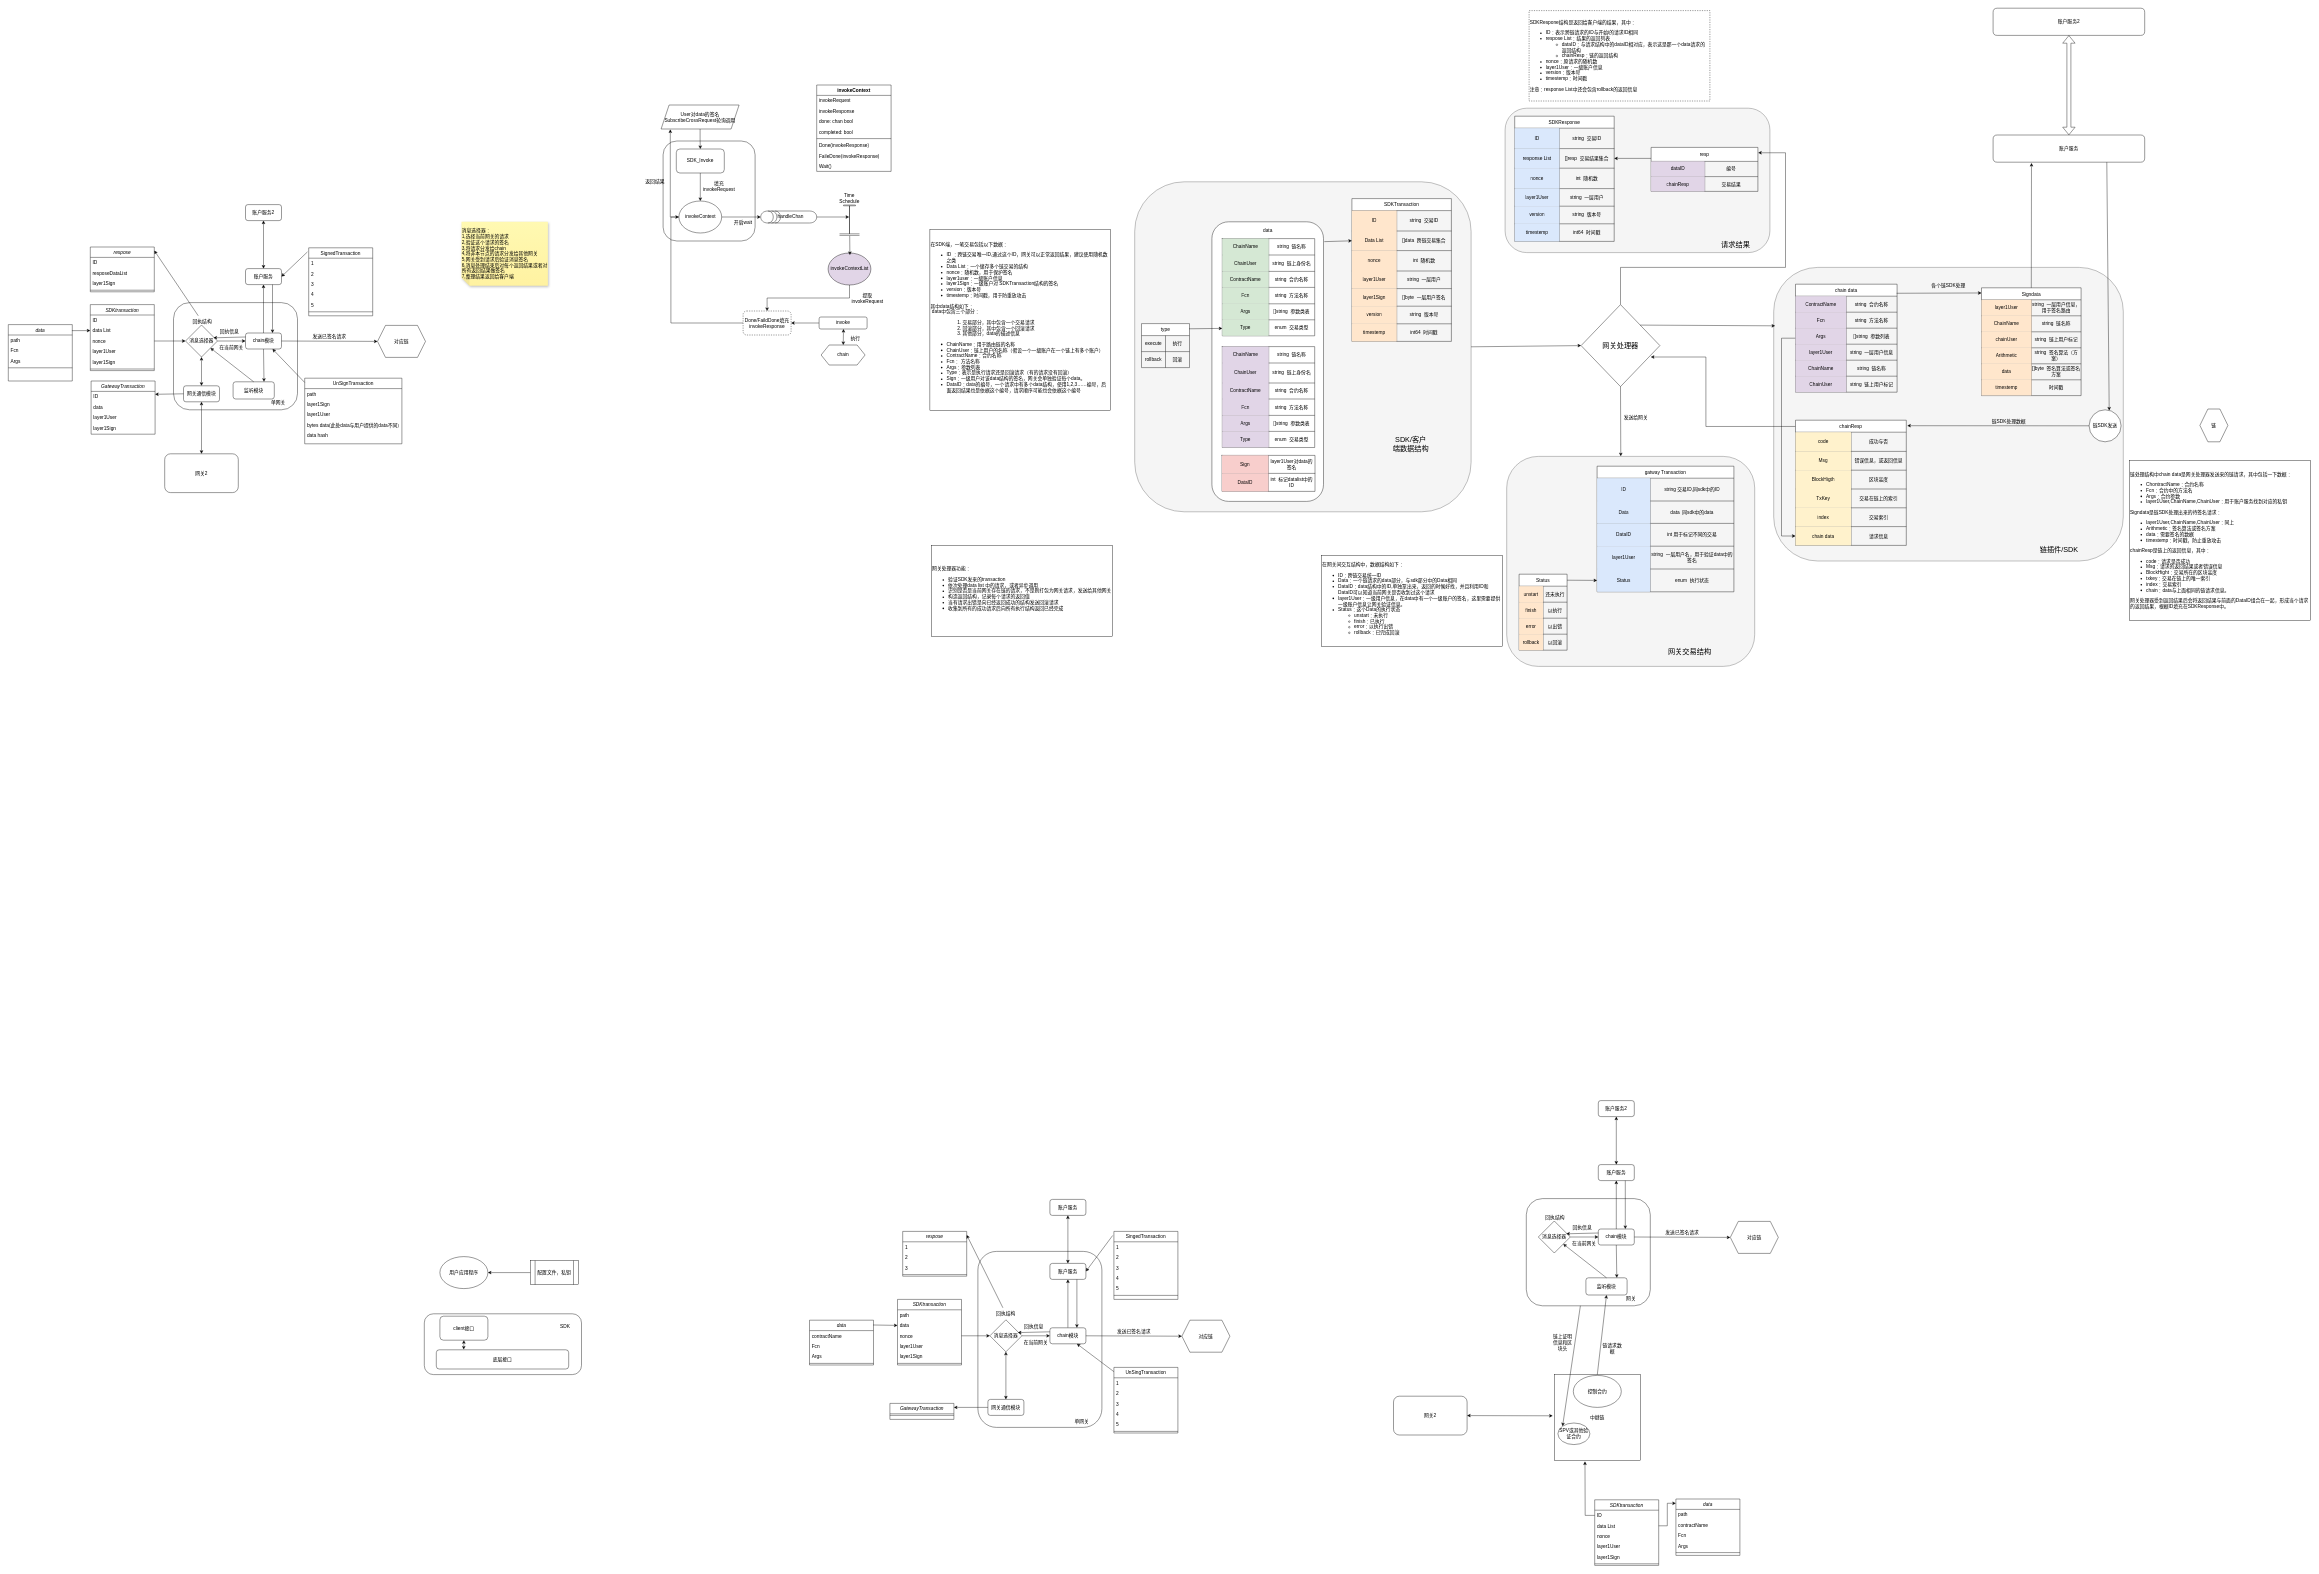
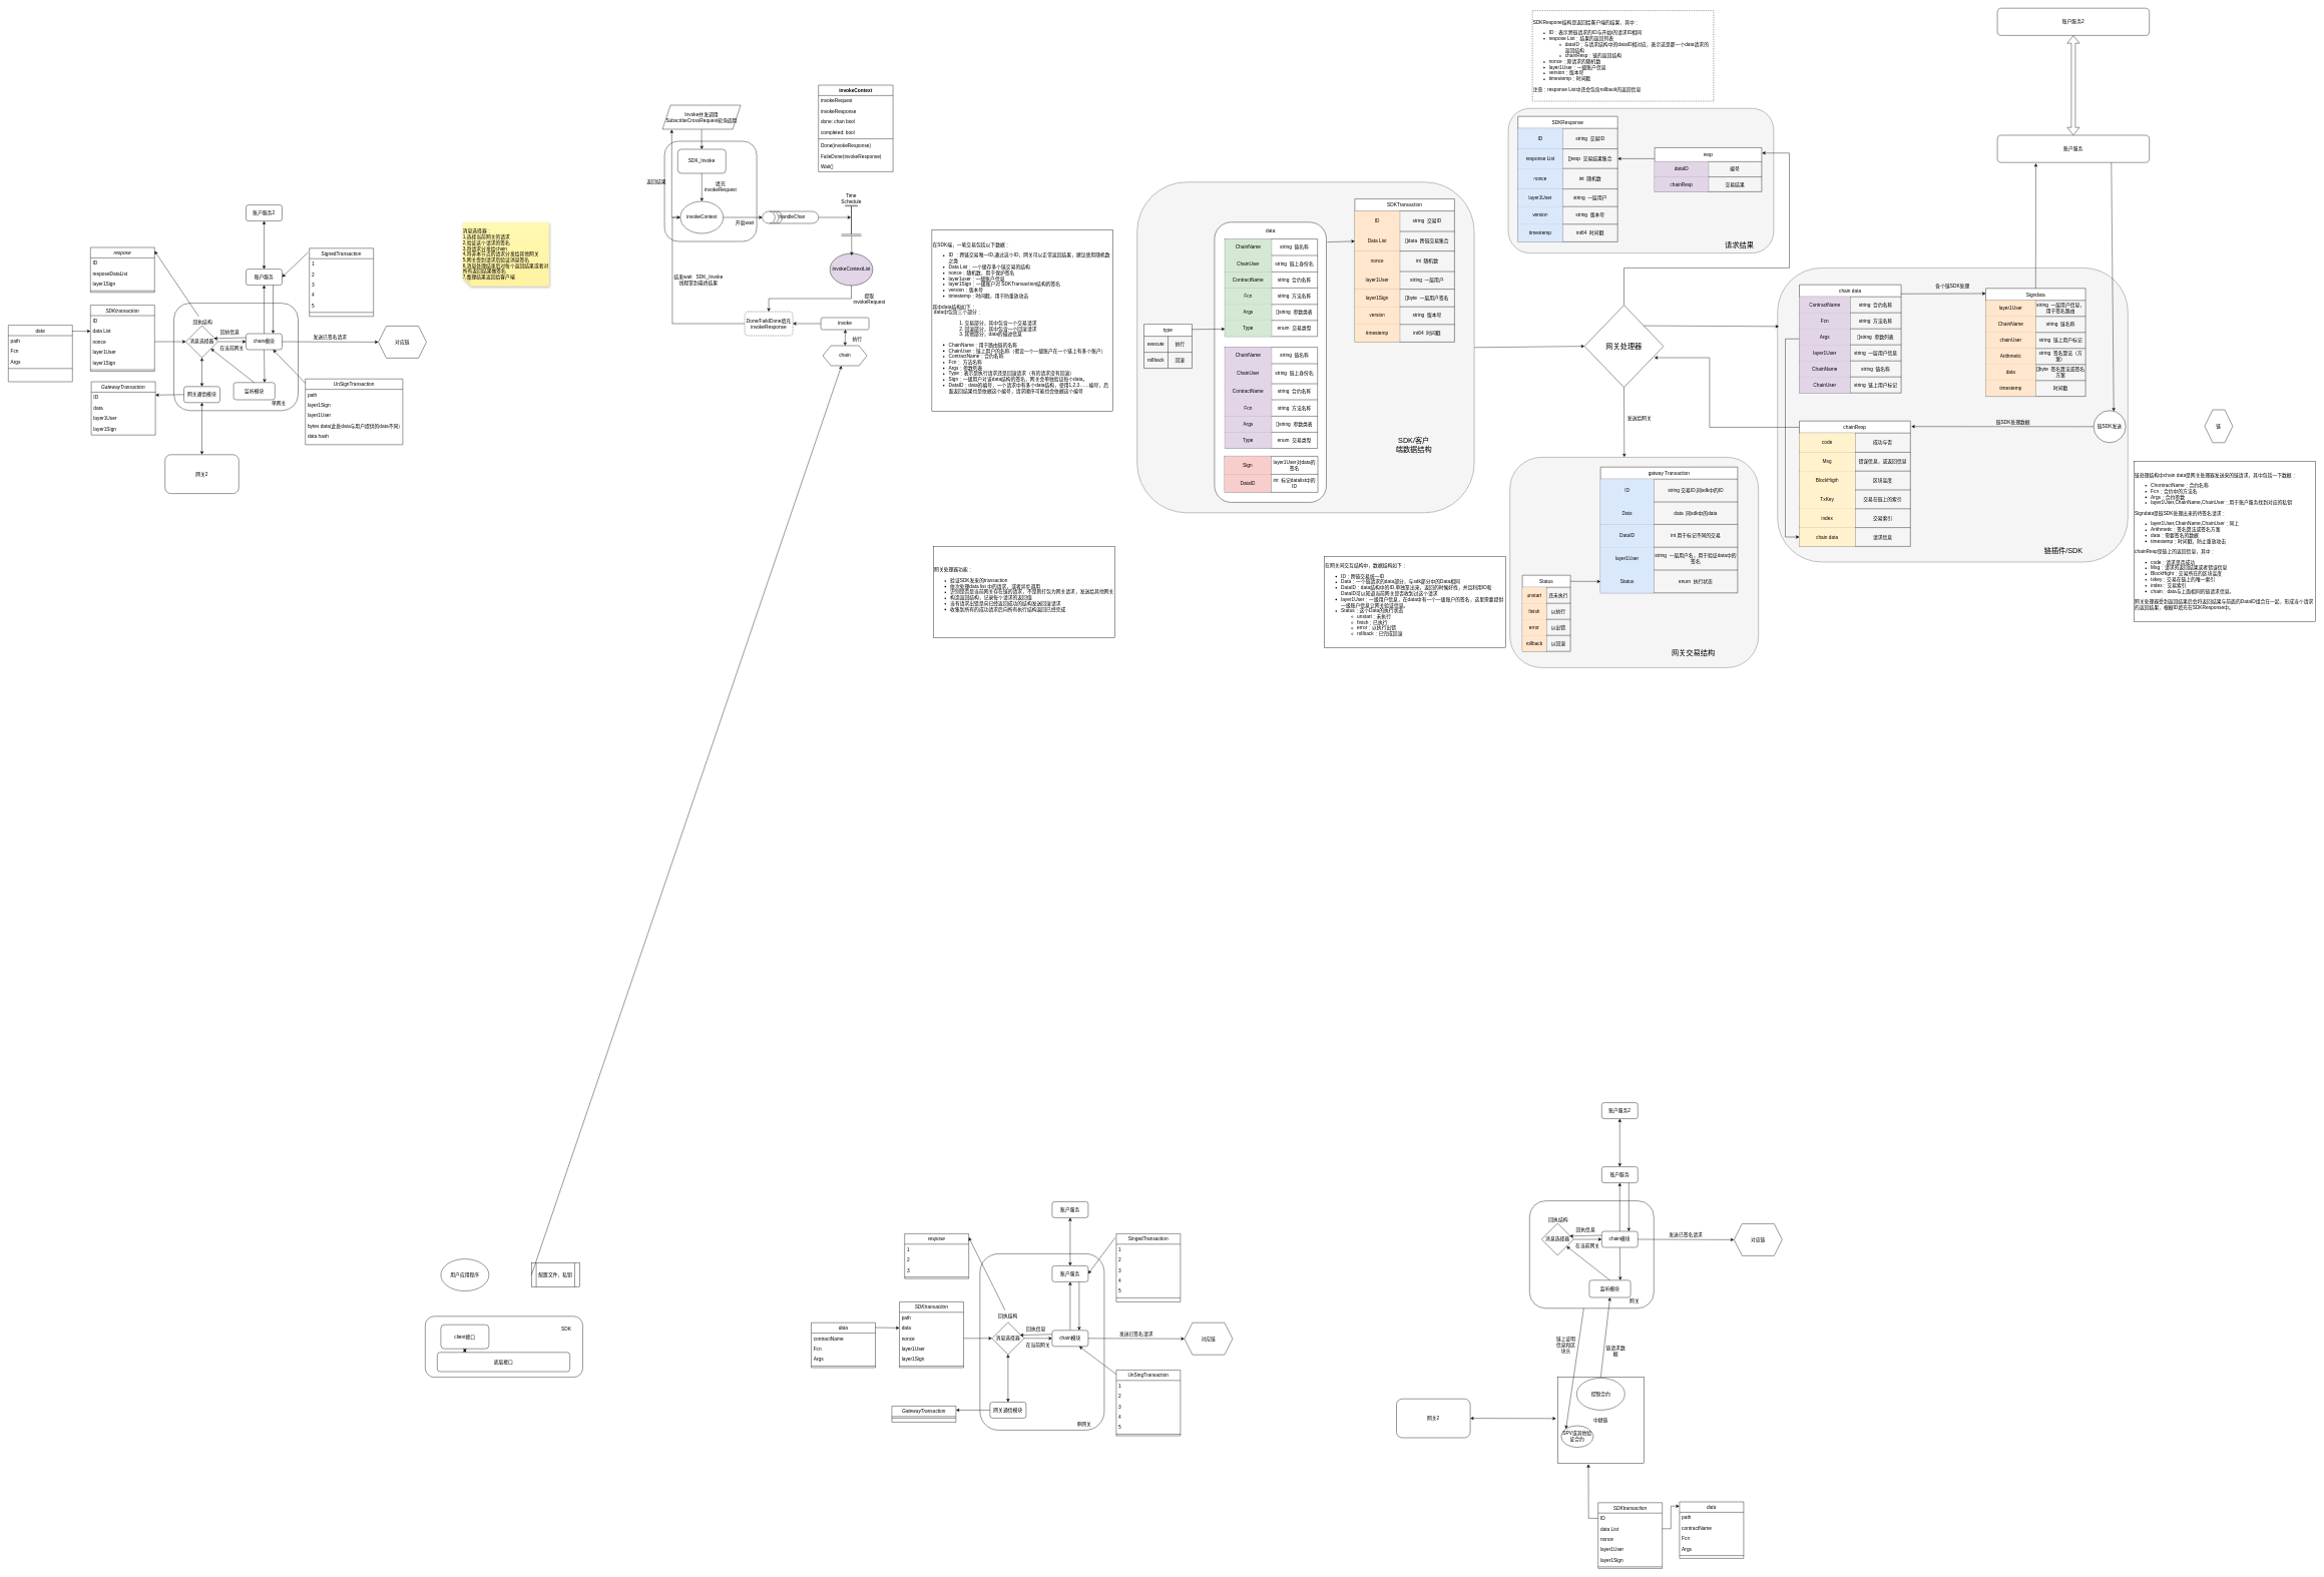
- <mxCell id="404" value="User对data的签名&lt;br&gt;SubscribeCrossRequest轮询调用" style="shape=parallelogram;perimeter=parallelogramPerimeter;whiteSpace=wrap;html=1;fixedSize=1;" vertex="1" parent="1"><mxGeometry x="1652" y="262" width="195" height="60" as="geometry" /></mxCell>
+ <mxCell id="404" value="Invoke并发调用&lt;br&gt;SubscribeCrossRequest轮询调用" style="shape=parallelogram;perimeter=parallelogramPerimeter;whiteSpace=wrap;html=1;fixedSize=1;" vertex="1" parent="1"><mxGeometry x="1652" y="262" width="195" height="60" as="geometry" /></mxCell>
+ <mxCell id="437" value="结束wait&amp;nbsp; &amp;nbsp;SDK_Invoke线程拿到最终结果" style="text;strokeColor=none;align=center;fillColor=none;html=1;verticalAlign=middle;whiteSpace=wrap;rounded=0;" vertex="1" parent="1"><mxGeometry x="1677" y="682" width="130" height="30" as="geometry" /></mxCell>
- <mxCell id="181" value="" style="endArrow=classic;html=1;rounded=0;exitX=0;exitY=0.5;exitDx=0;exitDy=0;entryX=1;entryY=0.5;entryDx=0;entryDy=0;" parent="1" source="180" target="179" edge="1"><mxGeometry width="50" height="50" relative="1" as="geometry"><mxPoint x="731" y="3353" as="sourcePoint" /><mxPoint x="781" y="3303" as="targetPoint" /></mxGeometry></mxCell>
+ <mxCell id="181" value="" style="endArrow=classic;html=1;rounded=0;exitX=0;exitY=0.5;exitDx=0;exitDy=0;" parent="1" source="180" target="430" edge="1"><mxGeometry width="50" height="50" relative="1" as="geometry"><mxPoint x="731" y="3353" as="sourcePoint" /><mxPoint x="781" y="3303" as="targetPoint" /></mxGeometry></mxCell>
- <mxCell id="177" value="client接口" style="rounded=1;whiteSpace=wrap;html=1;" parent="1" vertex="1"><mxGeometry x="1099" y="3290" width="120" height="60" as="geometry" /></mxCell>
+ <mxCell id="177" value="client接口" style="rounded=1;whiteSpace=wrap;html=1;" parent="1" vertex="1"><mxGeometry x="1099" y="3305" width="120" height="60" as="geometry" /></mxCell>
